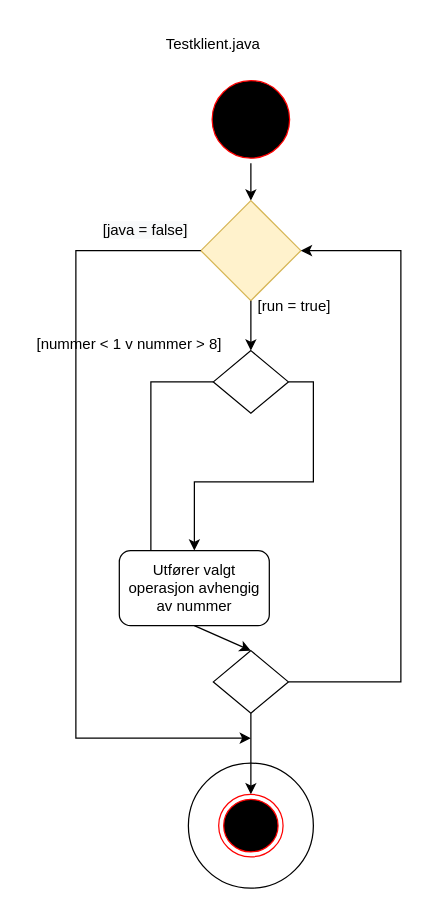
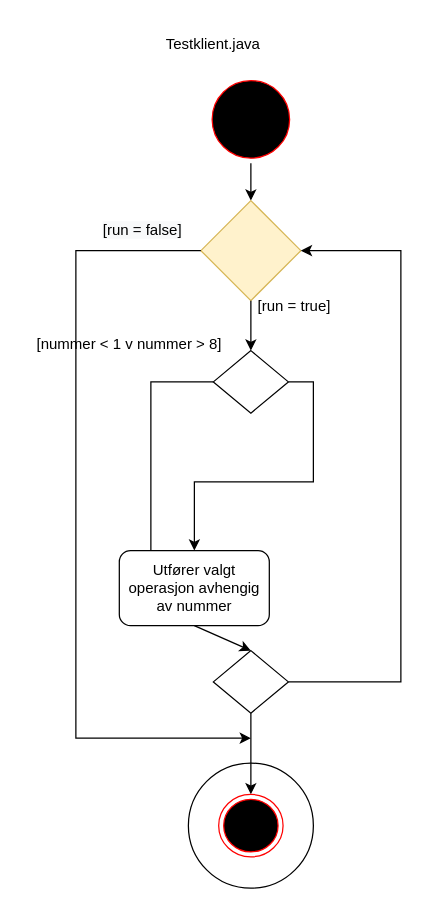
- <mxCell id="9" value="&lt;span style=&quot;color: rgb(0, 0, 0); font-family: Helvetica; font-size: 12px; font-style: normal; font-variant-ligatures: normal; font-variant-caps: normal; font-weight: 400; letter-spacing: normal; orphans: 2; text-align: center; text-indent: 0px; text-transform: none; widows: 2; word-spacing: 0px; -webkit-text-stroke-width: 0px; background-color: rgb(248, 249, 250); text-decoration-thickness: initial; text-decoration-style: initial; text-decoration-color: initial; float: none; display: inline !important;&quot;&gt;[java = false]&lt;/span&gt;" style="text;whiteSpace=wrap;html=1;" parent="1" vertex="1"><mxGeometry x="80" y="170" width="90" height="40" as="geometry" /></mxCell>
+ <mxCell id="9" value="&lt;span style=&quot;color: rgb(0, 0, 0); font-family: Helvetica; font-size: 12px; font-style: normal; font-variant-ligatures: normal; font-variant-caps: normal; font-weight: 400; letter-spacing: normal; orphans: 2; text-align: center; text-indent: 0px; text-transform: none; widows: 2; word-spacing: 0px; -webkit-text-stroke-width: 0px; background-color: rgb(248, 249, 250); text-decoration-thickness: initial; text-decoration-style: initial; text-decoration-color: initial; float: none; display: inline !important;&quot;&gt;[run = false]&lt;/span&gt;" style="text;whiteSpace=wrap;html=1;" parent="1" vertex="1"><mxGeometry x="80" y="170" width="90" height="40" as="geometry" /></mxCell>
